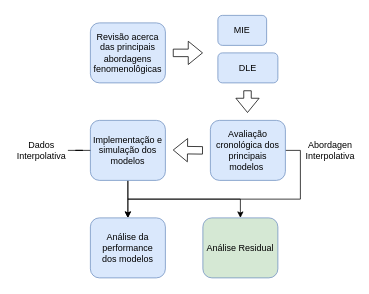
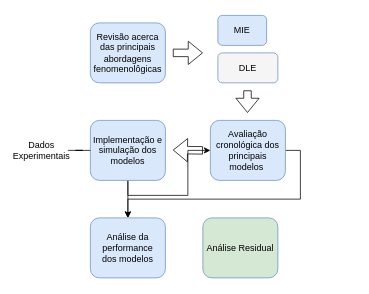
- <mxCell id="5" value="DLE" style="rounded=1;whiteSpace=wrap;html=1;fillColor=#dae8fc;strokeColor=#6c8ebf;" vertex="1" parent="1"><mxGeometry x="290" y="70" width="80" height="40" as="geometry" /></mxCell>
+ <mxCell id="5" value="DLE" style="rounded=1;whiteSpace=wrap;html=1;fillColor=#f5f5f5;strokeColor=#6c8ebf;" vertex="1" parent="1"><mxGeometry x="290" y="70" width="80" height="40" as="geometry" /></mxCell>
- <mxCell id="15" value="Dados Interpolativa" style="text;html=1;strokeColor=none;fillColor=none;align=center;verticalAlign=middle;whiteSpace=wrap;rounded=0;" vertex="1" parent="1"><mxGeometry x="20" y="185" width="70" height="30" as="geometry" /></mxCell>
+ <mxCell id="15" value="Dados Experimentais" style="text;html=1;strokeColor=none;fillColor=none;align=center;verticalAlign=middle;whiteSpace=wrap;rounded=0;" vertex="1" parent="1"><mxGeometry x="20" y="185" width="70" height="30" as="geometry" /></mxCell>
- <mxCell id="13" value="Abordagen Interpolativa" style="text;html=1;strokeColor=none;fillColor=none;align=center;verticalAlign=middle;whiteSpace=wrap;rounded=0;" vertex="1" parent="1"><mxGeometry x="410" y="185" width="60" height="30" as="geometry" /></mxCell>
- <mxCell id="11" style="edgeStyle=orthogonalEdgeStyle;rounded=0;orthogonalLoop=1;jettySize=auto;html=1;exitX=0.5;exitY=1;exitDx=0;exitDy=0;entryX=0.5;entryY=0;entryDx=0;entryDy=0;" edge="1" parent="1" source="12" target="17"><mxGeometry relative="1" as="geometry" /></mxCell>
+ <mxCell id="11" style="edgeStyle=orthogonalEdgeStyle;rounded=0;orthogonalLoop=1;jettySize=auto;html=1;exitX=0.5;exitY=1;exitDx=0;exitDy=0;" edge="1" parent="1" source="12" target="8"><mxGeometry relative="1" as="geometry" /></mxCell>
